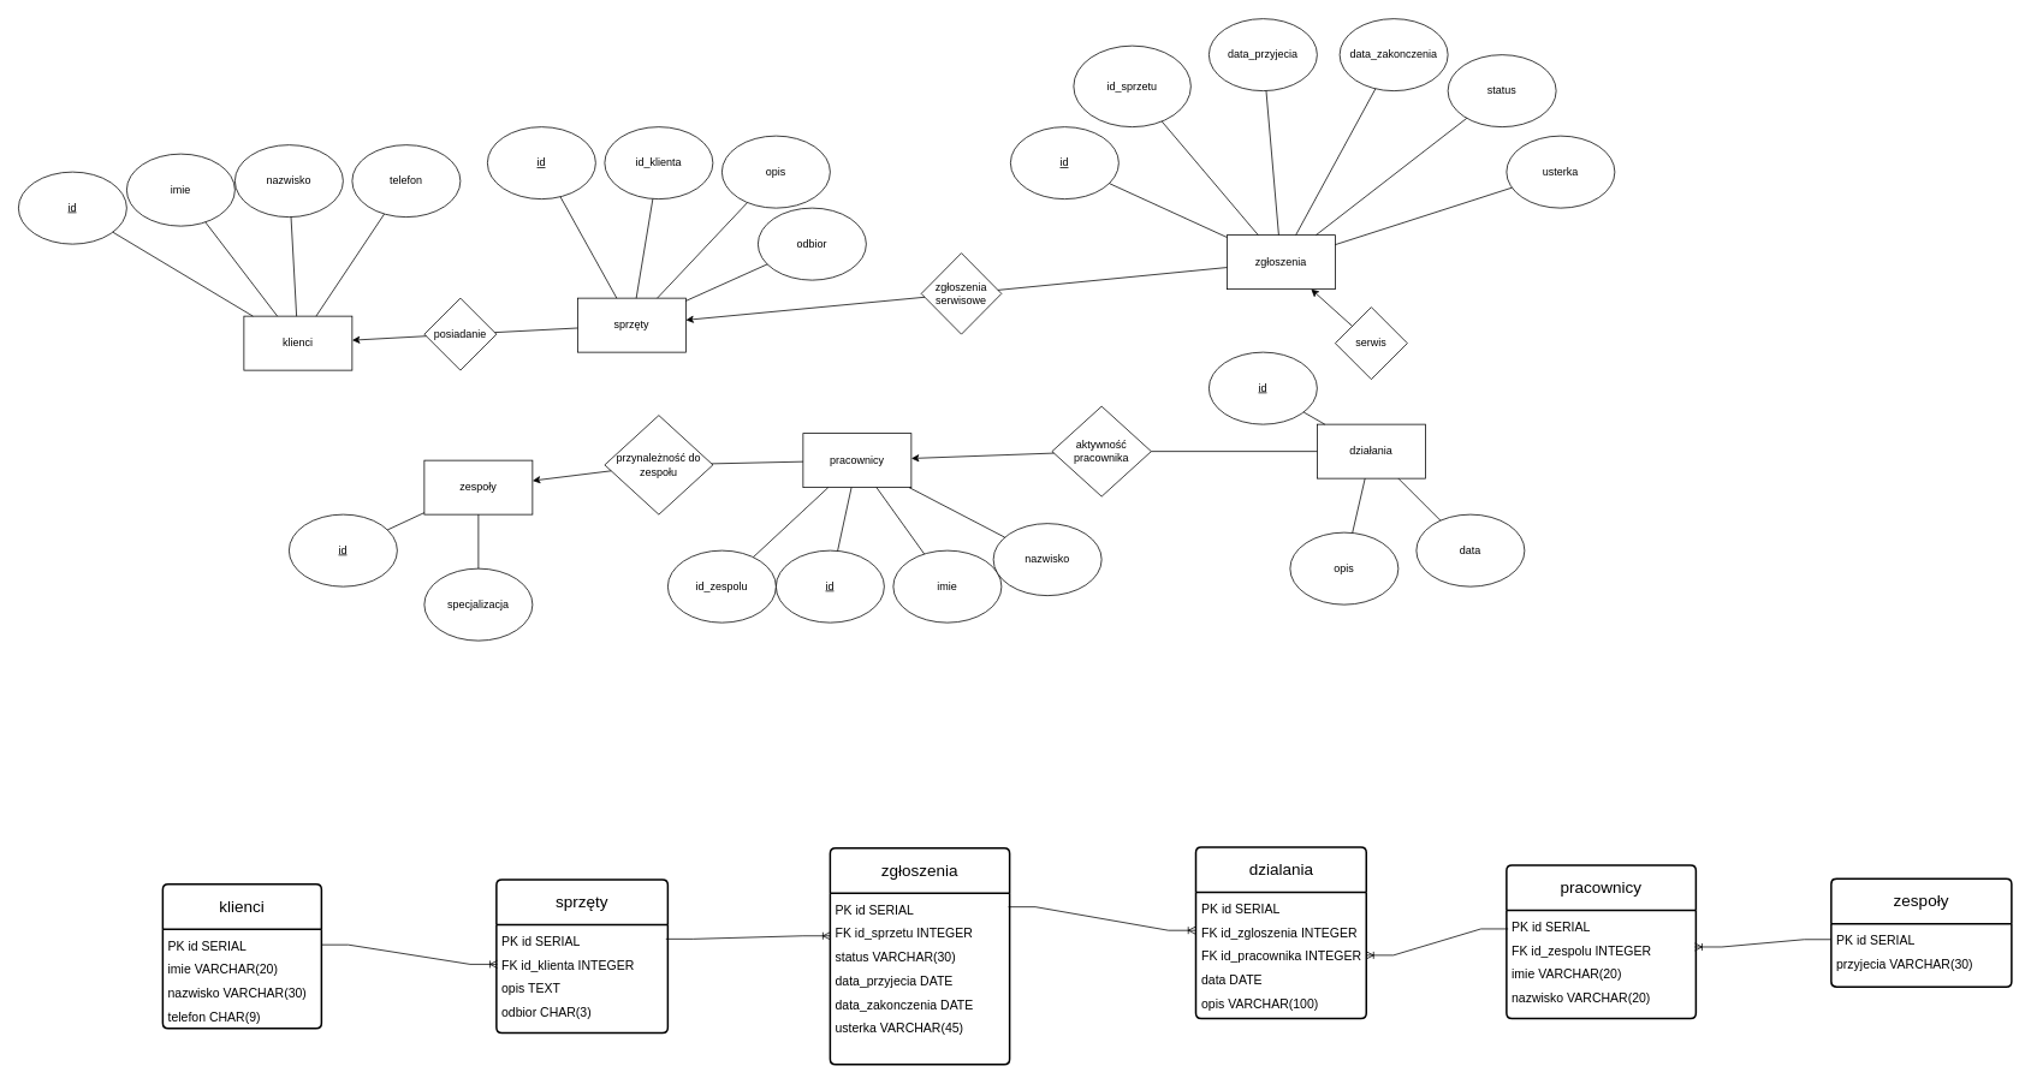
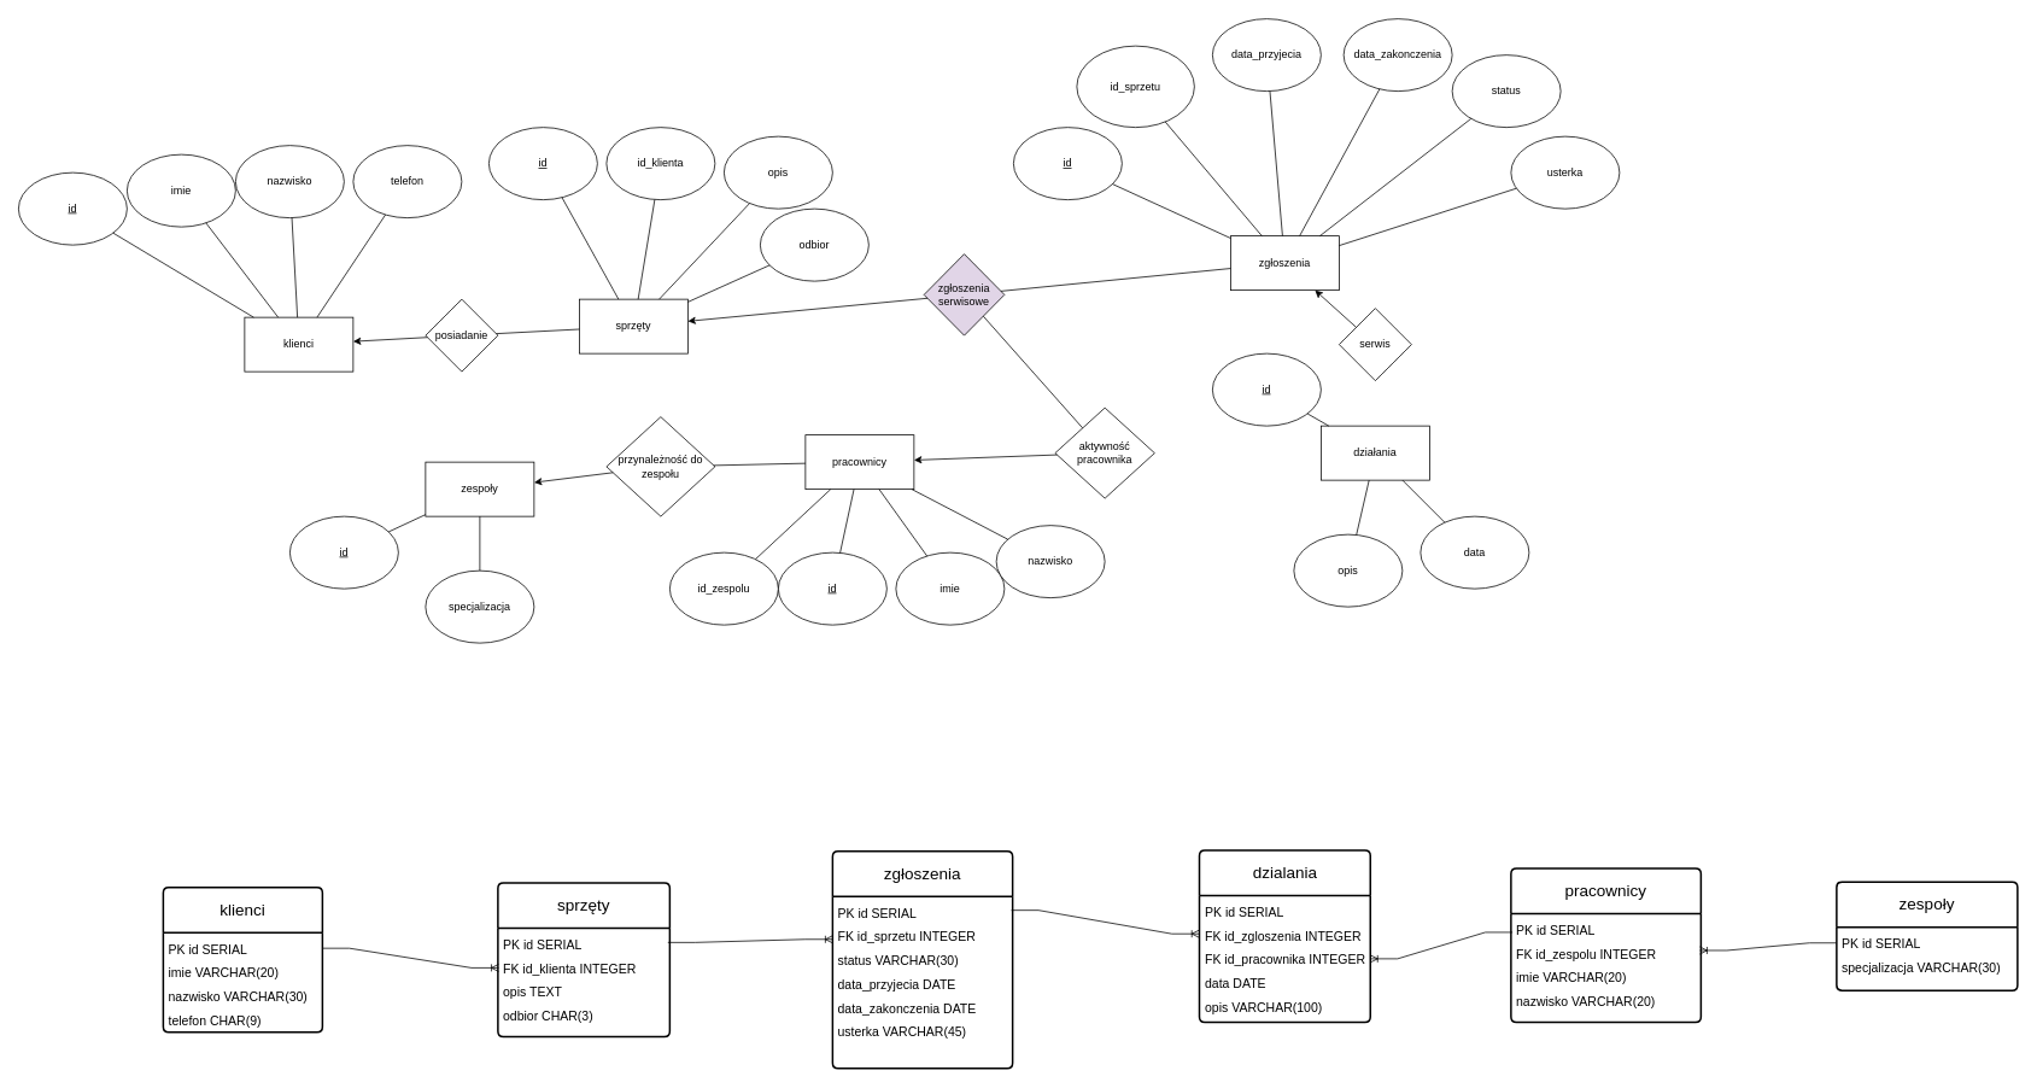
- <mxCell id="69" value="zgłoszenia serwisowe" style="rhombus;whiteSpace=wrap;html=1;" vertex="1" parent="1"><mxGeometry x="1021" y="280" width="89" height="90" as="geometry" /></mxCell>
+ <mxCell id="69" value="zgłoszenia serwisowe" style="rhombus;whiteSpace=wrap;html=1;fillColor=#e1d5e7;" vertex="1" parent="1"><mxGeometry x="1021" y="280" width="89" height="90" as="geometry" /></mxCell>
- <mxCell id="76" value="" style="endArrow=none;html=1;rounded=0;" edge="1" parent="1" source="74" target="38"><mxGeometry width="50" height="50" relative="1" as="geometry"><mxPoint x="1320" y="540" as="sourcePoint" /><mxPoint x="1370" y="490" as="targetPoint" /></mxGeometry></mxCell>
+ <mxCell id="76" value="" style="endArrow=none;html=1;rounded=0;" edge="1" parent="1" source="74" target="69"><mxGeometry width="50" height="50" relative="1" as="geometry"><mxPoint x="1320" y="540" as="sourcePoint" /><mxPoint x="1370" y="490" as="targetPoint" /></mxGeometry></mxCell>
- <mxCell id="63" value="&lt;div style=&quot;line-height: 210%;&quot;&gt;&lt;font style=&quot;font-size: 14px;&quot;&gt;PK id SERIAL&lt;/font&gt;&lt;div&gt;&lt;font style=&quot;font-size: 14px;&quot;&gt;przyjecia VARCHAR(30)&lt;/font&gt;&lt;/div&gt;&lt;/div&gt;" style="align=left;strokeColor=none;fillColor=none;spacingLeft=4;spacingRight=4;fontSize=12;verticalAlign=top;resizable=0;rotatable=0;part=1;html=1;whiteSpace=wrap;" parent="62" vertex="1"><mxGeometry y="50" width="200" height="70" as="geometry" /></mxCell>
+ <mxCell id="63" value="&lt;div style=&quot;line-height: 210%;&quot;&gt;&lt;font style=&quot;font-size: 14px;&quot;&gt;PK id SERIAL&lt;/font&gt;&lt;div&gt;&lt;font style=&quot;font-size: 14px;&quot;&gt;specjalizacja VARCHAR(30)&lt;/font&gt;&lt;/div&gt;&lt;/div&gt;" style="align=left;strokeColor=none;fillColor=none;spacingLeft=4;spacingRight=4;fontSize=12;verticalAlign=top;resizable=0;rotatable=0;part=1;html=1;whiteSpace=wrap;" parent="62" vertex="1"><mxGeometry y="50" width="200" height="70" as="geometry" /></mxCell>
